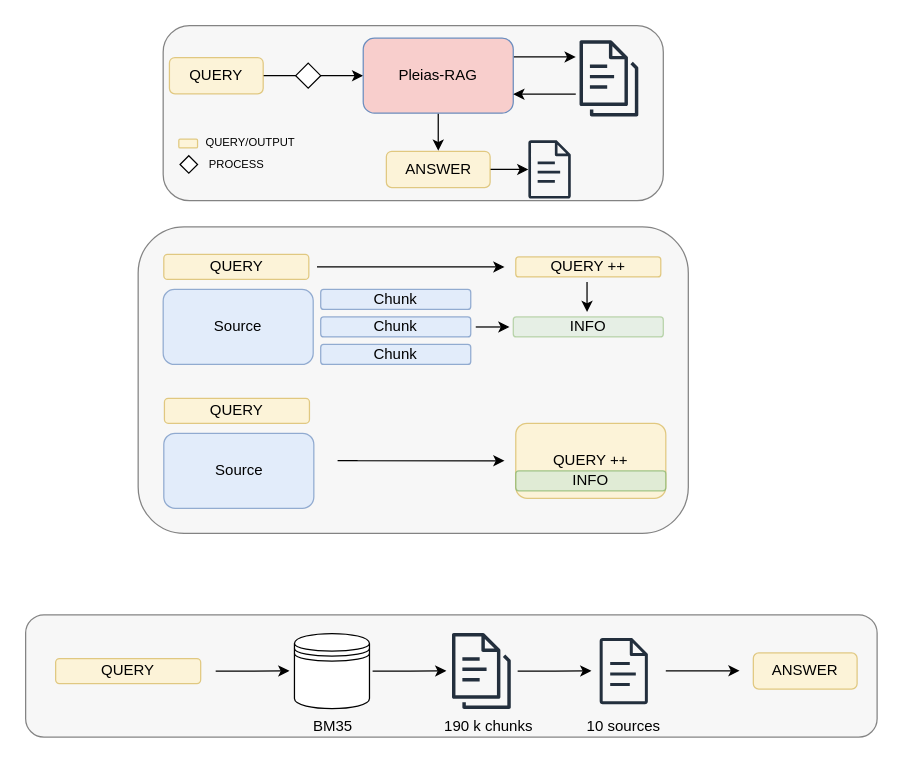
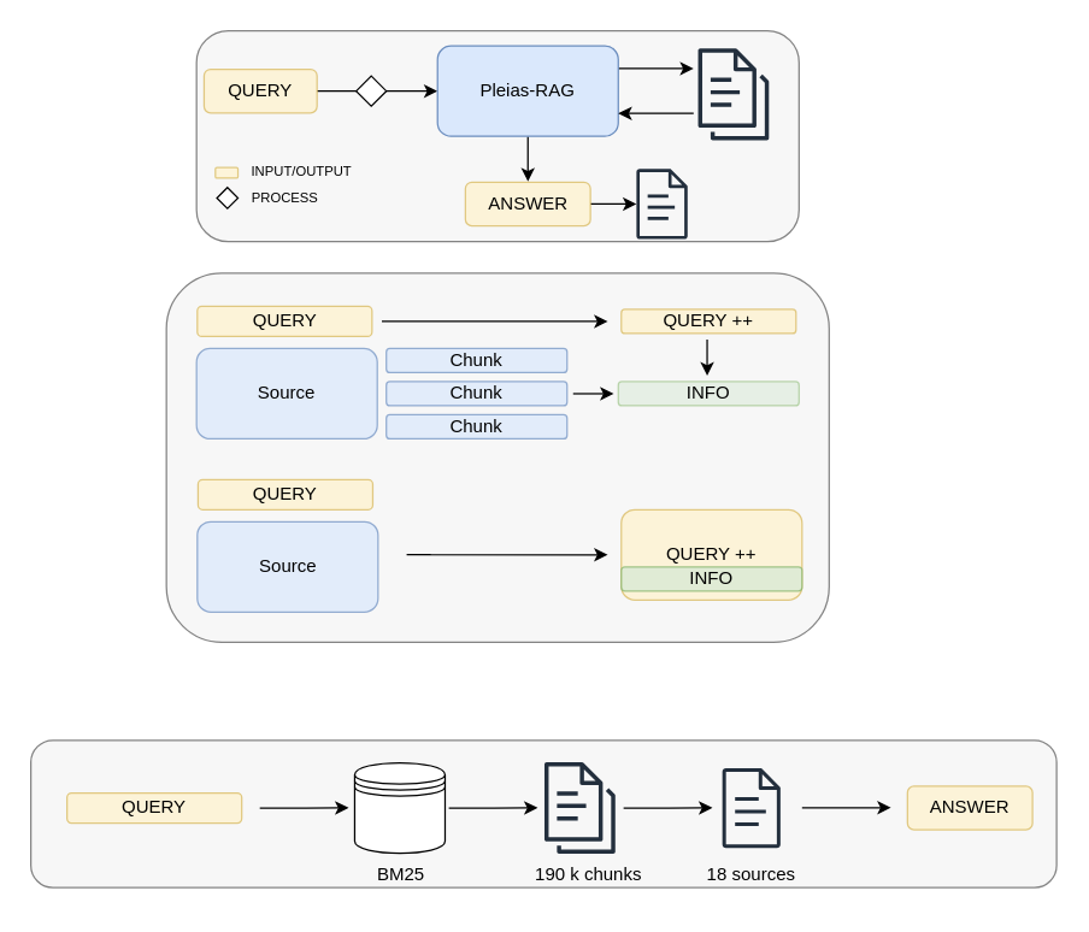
- <mxCell id="9" value="Pleias-RAG" style="rounded=1;whiteSpace=wrap;html=1;fillColor=#f8cecc;strokeColor=#6c8ebf;" vertex="1" parent="1"><mxGeometry x="290" y="30" width="120" height="60" as="geometry" /></mxCell>
+ <mxCell id="9" value="Pleias-RAG" style="rounded=1;whiteSpace=wrap;html=1;fillColor=#dae8fc;strokeColor=#6c8ebf;" vertex="1" parent="1"><mxGeometry x="290" y="30" width="120" height="60" as="geometry" /></mxCell>
- <mxCell id="14" value="&lt;font style=&quot;font-size: 9px;&quot;&gt;QUERY/OUTPUT&lt;/font&gt;" style="text;html=1;align=center;verticalAlign=middle;whiteSpace=wrap;rounded=0;" vertex="1" parent="1"><mxGeometry x="150" y="98" width="100" height="30" as="geometry" /></mxCell>
+ <mxCell id="14" value="&lt;font style=&quot;font-size: 9px;&quot;&gt;INPUT/OUTPUT&lt;/font&gt;" style="text;html=1;align=center;verticalAlign=middle;whiteSpace=wrap;rounded=0;" vertex="1" parent="1"><mxGeometry x="150" y="98" width="100" height="30" as="geometry" /></mxCell>
- <mxCell id="46" value="BM35" style="text;html=1;align=center;verticalAlign=middle;whiteSpace=wrap;rounded=0;" vertex="1" parent="1"><mxGeometry x="236" y="566.16" width="60" height="30" as="geometry" /></mxCell>
+ <mxCell id="46" value="BM25" style="text;html=1;align=center;verticalAlign=middle;whiteSpace=wrap;rounded=0;" vertex="1" parent="1"><mxGeometry x="236" y="566.16" width="60" height="30" as="geometry" /></mxCell>
- <mxCell id="45" value="10 sources" style="text;html=1;align=center;verticalAlign=middle;whiteSpace=wrap;rounded=0;" vertex="1" parent="1"><mxGeometry x="460.06" y="566.16" width="76.63" height="30" as="geometry" /></mxCell>
+ <mxCell id="45" value="18 sources" style="text;html=1;align=center;verticalAlign=middle;whiteSpace=wrap;rounded=0;" vertex="1" parent="1"><mxGeometry x="460.06" y="566.16" width="76.63" height="30" as="geometry" /></mxCell>
